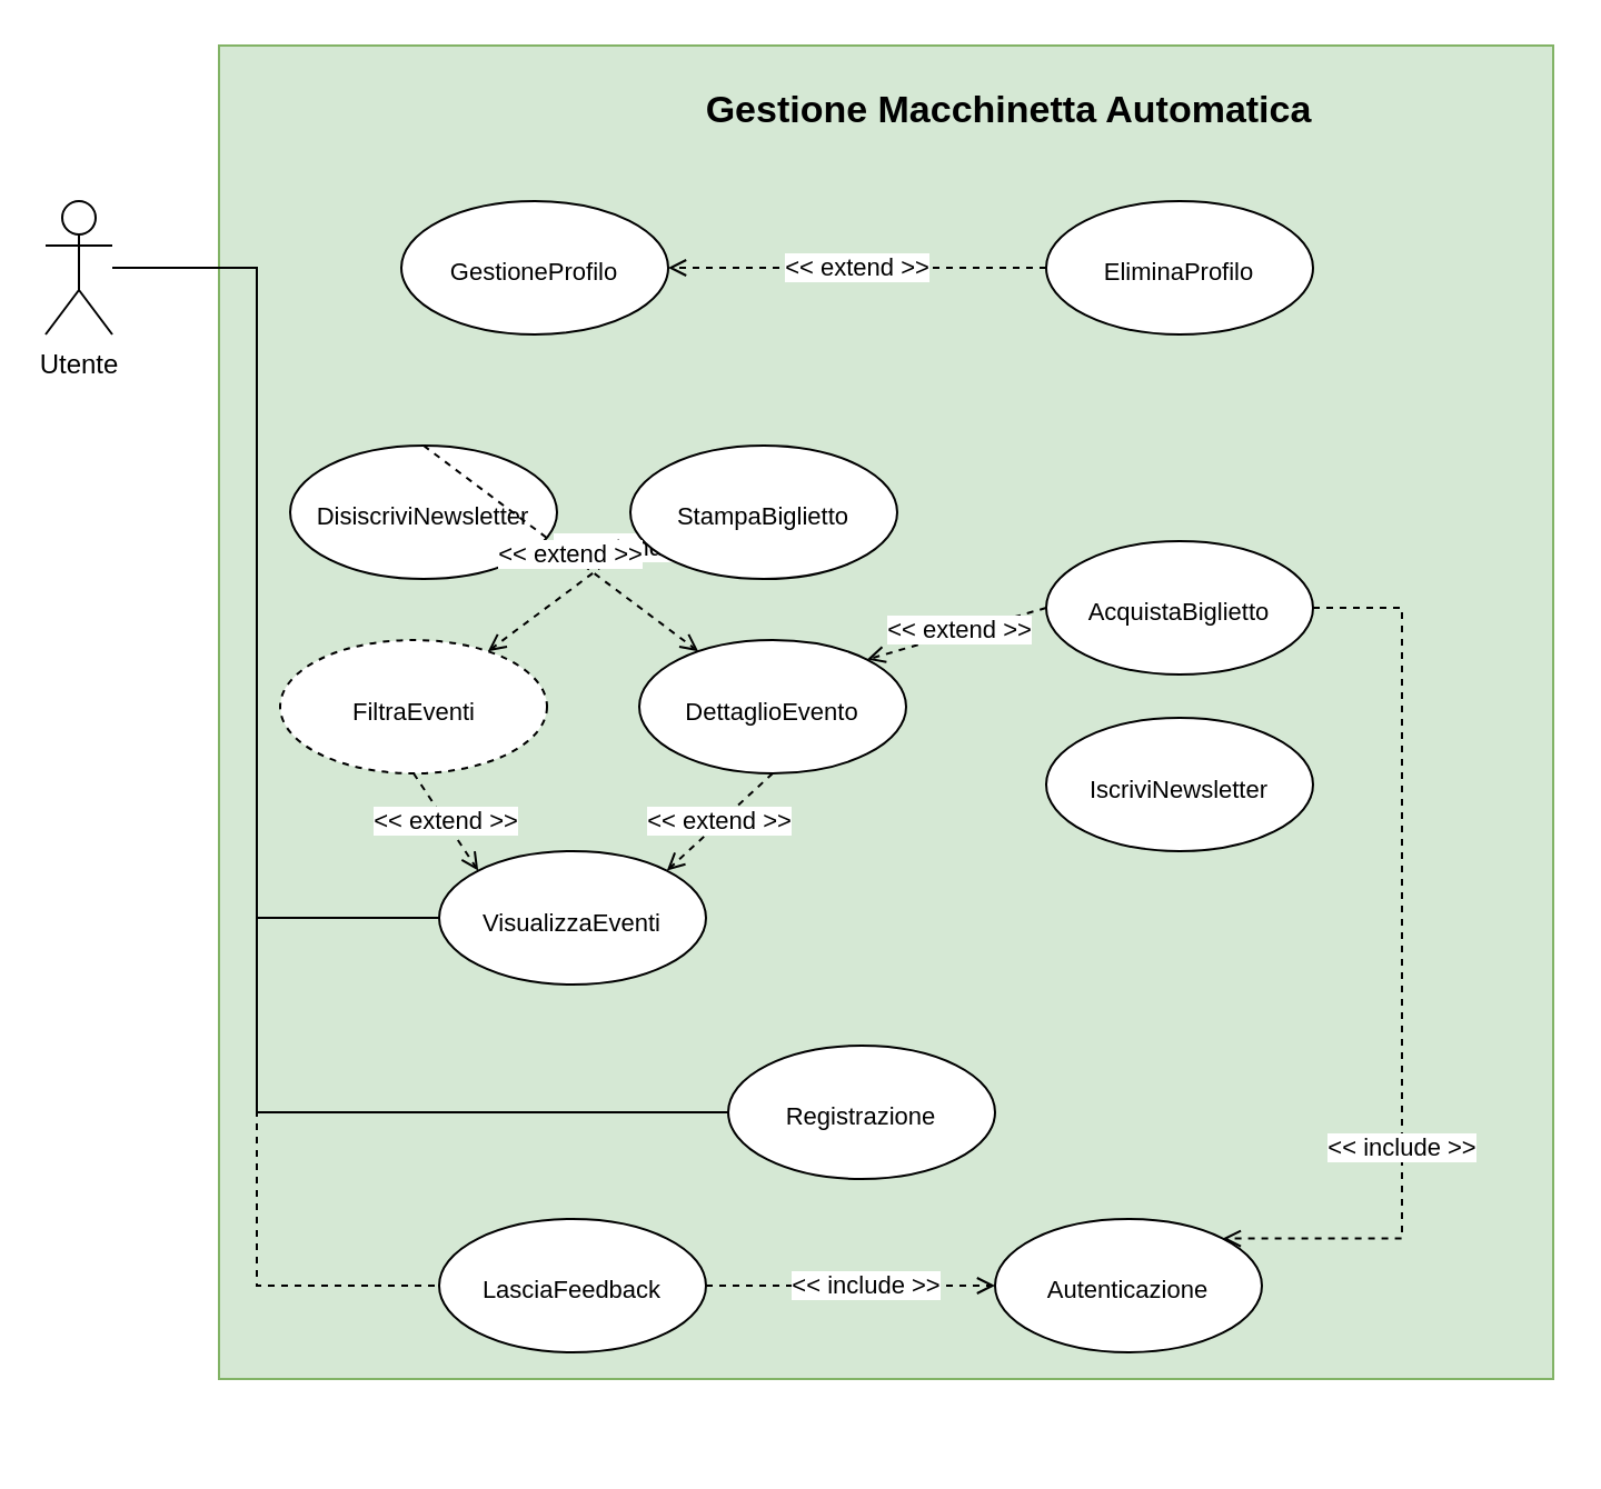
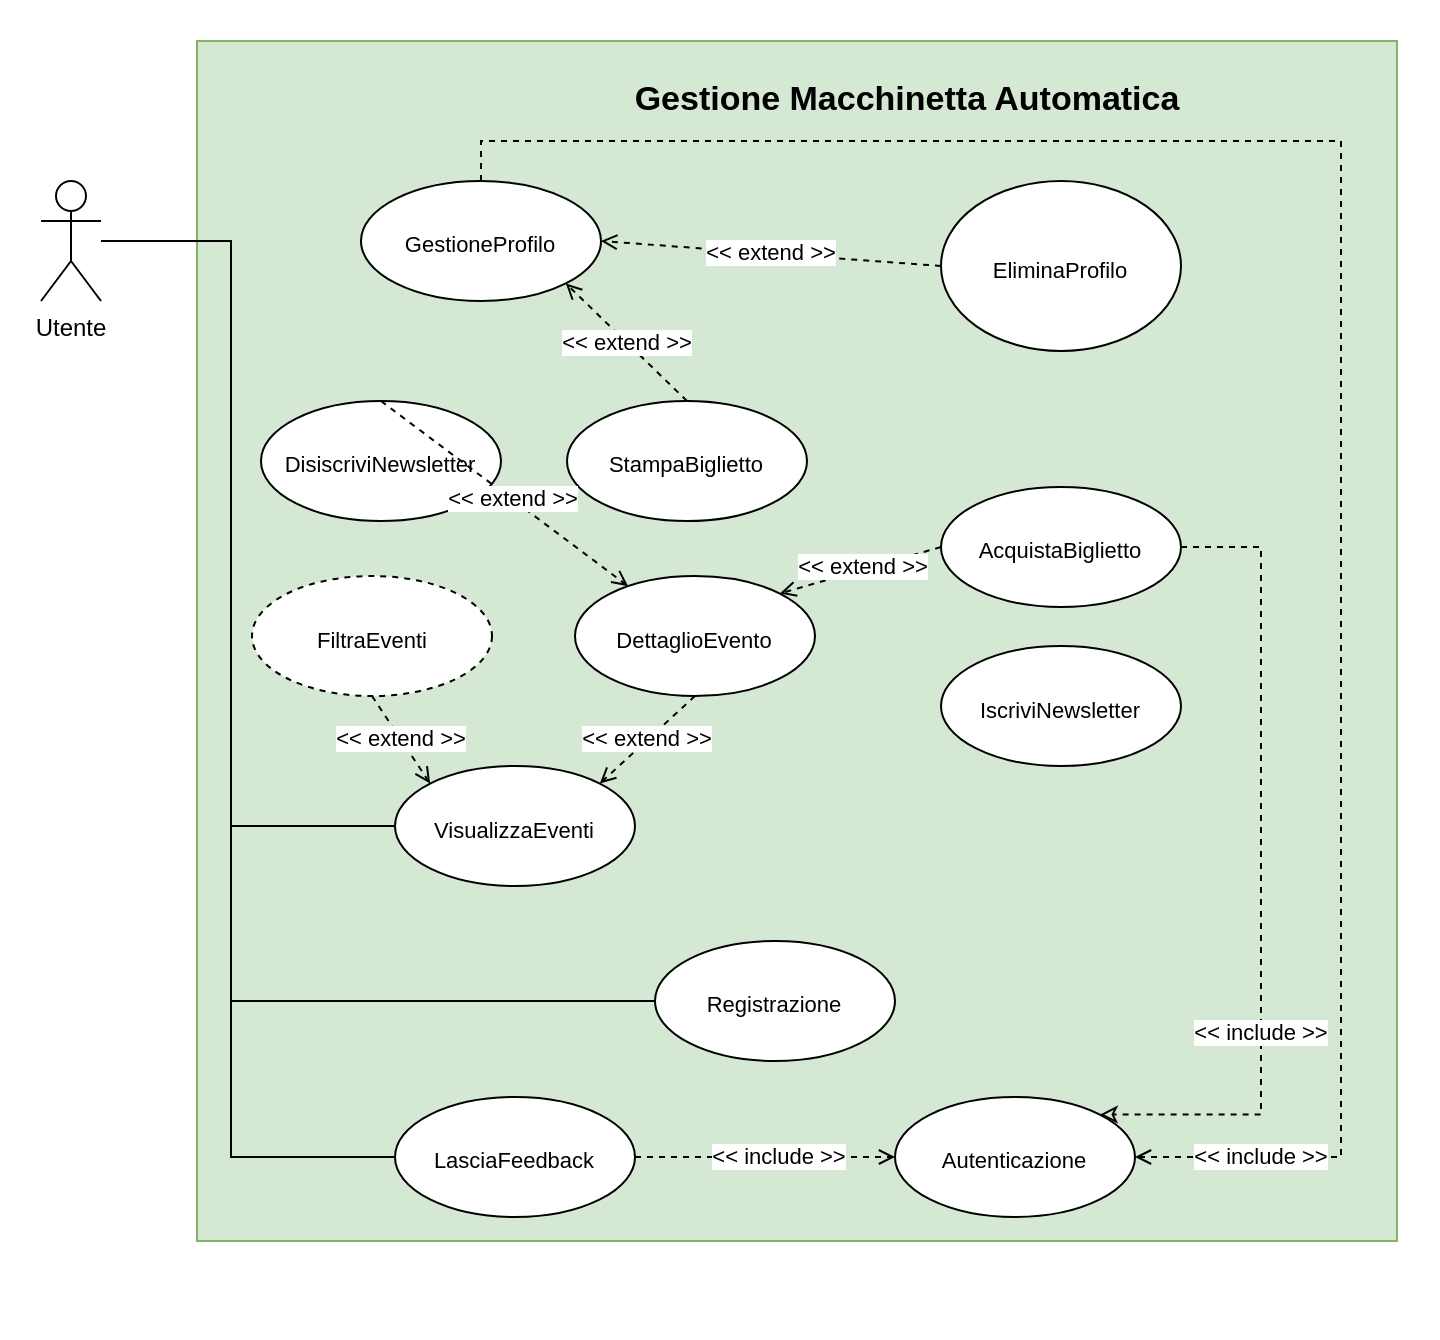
+ <mxCell id="16" value="&amp;lt;&amp;lt; include &amp;gt;&amp;gt;" style="edgeStyle=orthogonalEdgeStyle;rounded=0;orthogonalLoop=1;jettySize=auto;html=1;exitX=0.5;exitY=0;exitDx=0;exitDy=0;entryX=1;entryY=0.5;entryDx=0;entryDy=0;endArrow=open;endFill=0;dashed=1;" parent="1" source="17" target="19" edge="1"><mxGeometry x="0.881" relative="1" as="geometry"><Array as="points"><mxPoint x="240" y="70" /><mxPoint x="670" y="70" /><mxPoint x="670" y="578" /></Array><mxPoint as="offset" /></mxGeometry></mxCell>
- <mxCell id="28" value="&lt;font style=&quot;font-size: 11px&quot;&gt;EliminaProfilo&lt;/font&gt;" style="ellipse;whiteSpace=wrap;html=1;fontSize=16;" parent="1" vertex="1"><mxGeometry x="470" y="90" width="120" height="60" as="geometry" /></mxCell>
+ <mxCell id="28" value="&lt;font style=&quot;font-size: 11px&quot;&gt;EliminaProfilo&lt;/font&gt;" style="ellipse;whiteSpace=wrap;html=1;fontSize=16;" parent="1" vertex="1"><mxGeometry x="470" y="90" width="120" height="85" as="geometry" /></mxCell>
- <mxCell id="14" value="&amp;lt;&amp;lt; extend &amp;gt;&amp;gt;" style="rounded=0;orthogonalLoop=1;jettySize=auto;html=1;exitX=0.5;exitY=0;exitDx=0;exitDy=0;endArrow=open;endFill=0;dashed=1;" parent="1" source="15" target="20" edge="1"><mxGeometry relative="1" as="geometry" /></mxCell>
+ <mxCell id="14" value="&amp;lt;&amp;lt; extend &amp;gt;&amp;gt;" style="rounded=0;orthogonalLoop=1;jettySize=auto;html=1;exitX=0.5;exitY=0;exitDx=0;exitDy=0;entryX=1;entryY=1;entryDx=0;entryDy=0;endArrow=open;endFill=0;dashed=1;" parent="1" source="15" target="17" edge="1"><mxGeometry relative="1" as="geometry" /></mxCell>
- <mxCell id="24" value="&amp;lt;&amp;lt; include &amp;gt;&amp;gt;" style="edgeStyle=orthogonalEdgeStyle;rounded=0;orthogonalLoop=1;jettySize=auto;html=1;exitX=1;exitY=0.5;exitDx=0;exitDy=0;entryX=1;entryY=0;entryDx=0;entryDy=0;endArrow=open;endFill=0;fontSize=11;dashed=1;" parent="1" source="13" target="19" edge="1"><mxGeometry x="0.402" relative="1" as="geometry"><mxPoint as="offset" /><mxPoint x="740" y="445" as="sourcePoint" /><mxPoint x="720" y="520" as="targetPoint" /><Array as="points"><mxPoint x="630" y="273" /><mxPoint x="630" y="557" /></Array></mxGeometry></mxCell>
+ <mxCell id="24" value="&amp;lt;&amp;lt; include &amp;gt;&amp;gt;" style="edgeStyle=orthogonalEdgeStyle;rounded=0;orthogonalLoop=1;jettySize=auto;html=1;exitX=1;exitY=0.5;exitDx=0;exitDy=0;entryX=1;entryY=0;entryDx=0;entryDy=0;endArrow=classic;endFill=0;fontSize=11;dashed=1;" parent="1" source="13" target="19" edge="1"><mxGeometry x="0.402" relative="1" as="geometry"><mxPoint as="offset" /><mxPoint x="740" y="445" as="sourcePoint" /><mxPoint x="720" y="520" as="targetPoint" /><Array as="points"><mxPoint x="630" y="273" /><mxPoint x="630" y="557" /></Array></mxGeometry></mxCell>
- <mxCell id="4" style="endArrow=none;edgeStyle=orthogonalEdgeStyle;rounded=0;orthogonalLoop=1;jettySize=auto;html=1;entryX=0;entryY=0.5;entryDx=0;entryDy=0;dashed=1;" parent="1" source="6" target="18" edge="1"><mxGeometry relative="1" as="geometry"><Array as="points"><mxPoint x="115" y="120" /><mxPoint x="115" y="578" /></Array></mxGeometry></mxCell>
+ <mxCell id="4" style="endArrow=none;edgeStyle=orthogonalEdgeStyle;rounded=0;orthogonalLoop=1;jettySize=auto;html=1;entryX=0;entryY=0.5;entryDx=0;entryDy=0;" parent="1" source="6" target="18" edge="1"><mxGeometry relative="1" as="geometry"><Array as="points"><mxPoint x="115" y="120" /><mxPoint x="115" y="578" /></Array></mxGeometry></mxCell>
